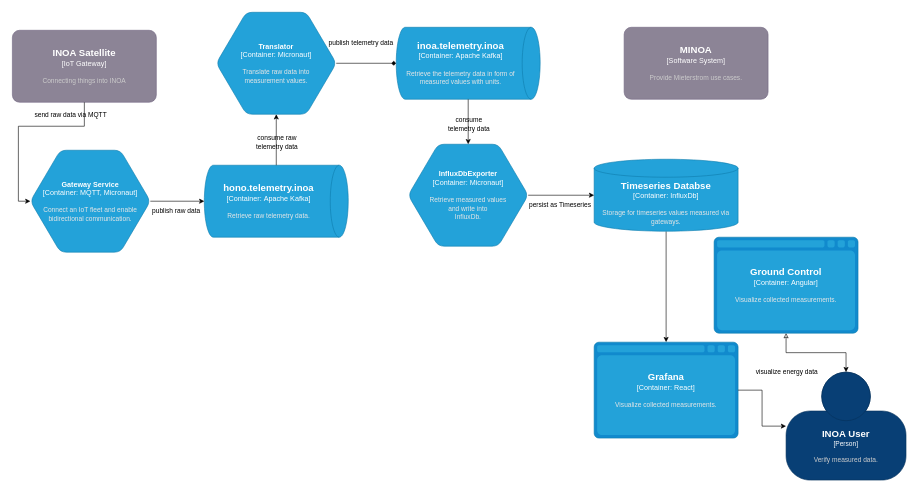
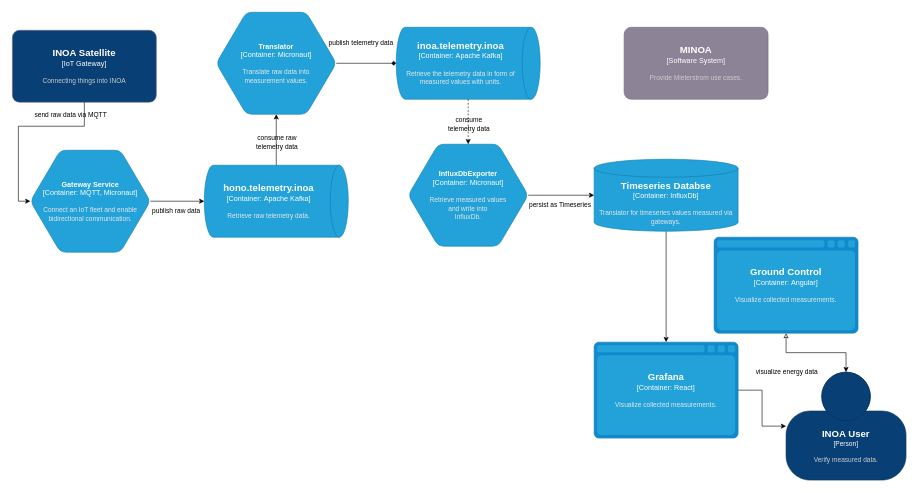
- <mxCell id="2" value="&lt;font style=&quot;font-size: 16px&quot;&gt;&lt;b&gt;INOA Satellite&lt;/b&gt;&lt;/font&gt;&lt;div&gt;[IoT Gateway]&lt;/div&gt;&lt;br&gt;&lt;div&gt;&lt;font style=&quot;font-size: 11px&quot;&gt;&lt;font color=&quot;#cccccc&quot;&gt;Connecting things into INOA&lt;/font&gt;&lt;/div&gt;" style="rounded=1;whiteSpace=wrap;html=1;labelBackgroundColor=none;fillColor=#8C8496;fontColor=#ffffff;align=center;arcSize=10;strokeColor=#736782;metaEdit=1;resizable=0;points=[[0.25,0,0],[0.5,0,0],[0.75,0,0],[1,0.25,0],[1,0.5,0],[1,0.75,0],[0.75,1,0],[0.5,1,0],[0.25,1,0],[0,0.75,0],[0,0.5,0],[0,0.25,0]];" parent="1" vertex="1"><mxGeometry x="20" y="50" width="240" height="120" as="geometry" /></mxCell>
+ <mxCell id="2" value="&lt;font style=&quot;font-size: 16px&quot;&gt;&lt;b&gt;INOA Satellite&lt;/b&gt;&lt;/font&gt;&lt;div&gt;[IoT Gateway]&lt;/div&gt;&lt;br&gt;&lt;div&gt;&lt;font style=&quot;font-size: 11px&quot;&gt;&lt;font color=&quot;#cccccc&quot;&gt;Connecting things into INOA&lt;/font&gt;&lt;/div&gt;" style="rounded=1;whiteSpace=wrap;html=1;labelBackgroundColor=none;fillColor=#083f75;fontColor=#ffffff;align=center;arcSize=10;strokeColor=#736782;metaEdit=1;resizable=0;points=[[0.25,0,0],[0.5,0,0],[0.75,0,0],[1,0.25,0],[1,0.5,0],[1,0.75,0],[0.75,1,0],[0.5,1,0],[0.25,1,0],[0,0.75,0],[0,0.5,0],[0,0.25,0]];" parent="1" vertex="1"><mxGeometry x="20" y="50" width="240" height="120" as="geometry" /></mxCell>
- <mxCell id="21" style="edgeStyle=orthogonalEdgeStyle;rounded=0;orthogonalLoop=1;jettySize=auto;html=1;entryX=0.5;entryY=0;entryDx=0;entryDy=0;entryPerimeter=0;exitX=1;exitY=0.5;exitDx=0;exitDy=0;exitPerimeter=0;" parent="1" source="17" target="20" edge="1"><mxGeometry relative="1" as="geometry"><mxPoint x="920" y="370" as="sourcePoint" /></mxGeometry></mxCell>
+ <mxCell id="21" style="edgeStyle=orthogonalEdgeStyle;rounded=0;orthogonalLoop=1;jettySize=auto;html=1;entryX=0.5;entryY=0;entryDx=0;entryDy=0;entryPerimeter=0;exitX=1;exitY=0.5;exitDx=0;exitDy=0;exitPerimeter=0;dashed=1;" parent="1" source="17" target="20" edge="1"><mxGeometry relative="1" as="geometry"><mxPoint x="920" y="370" as="sourcePoint" /></mxGeometry></mxCell>
- <mxCell id="4" value="&lt;font style=&quot;font-size: 16px&quot;&gt;&lt;b&gt;Timeseries Databse&lt;/b&gt;&lt;/font&gt;&lt;div&gt;[Container:&amp;nbsp;InfluxDb]&lt;/div&gt;&lt;br&gt;&lt;div&gt;&lt;font style=&quot;font-size: 11px&quot;&gt;&lt;font color=&quot;#E6E6E6&quot;&gt;Storage for timeseries values measured via gateways.&lt;/font&gt;&lt;/div&gt;" style="shape=cylinder3;size=15;whiteSpace=wrap;html=1;boundedLbl=1;rounded=0;labelBackgroundColor=none;fillColor=#23A2D9;fontSize=12;fontColor=#ffffff;align=center;strokeColor=#0E7DAD;metaEdit=1;points=[[0.5,0,0],[1,0.25,0],[1,0.5,0],[1,0.75,0],[0.5,1,0],[0,0.75,0],[0,0.5,0],[0,0.25,0]];resizable=0;" parent="1" vertex="1"><mxGeometry x="990" y="265" width="240" height="120" as="geometry" /></mxCell>
+ <mxCell id="4" value="&lt;font style=&quot;font-size: 16px&quot;&gt;&lt;b&gt;Timeseries Databse&lt;/b&gt;&lt;/font&gt;&lt;div&gt;[Container:&amp;nbsp;InfluxDb]&lt;/div&gt;&lt;br&gt;&lt;div&gt;&lt;font style=&quot;font-size: 11px&quot;&gt;&lt;font color=&quot;#E6E6E6&quot;&gt;Translator for timeseries values measured via gateways.&lt;/font&gt;&lt;/div&gt;" style="shape=cylinder3;size=15;whiteSpace=wrap;html=1;boundedLbl=1;rounded=0;labelBackgroundColor=none;fillColor=#23A2D9;fontSize=12;fontColor=#ffffff;align=center;strokeColor=#0E7DAD;metaEdit=1;points=[[0.5,0,0],[1,0.25,0],[1,0.5,0],[1,0.75,0],[0.5,1,0],[0,0.75,0],[0,0.5,0],[0,0.25,0]];resizable=0;" parent="1" vertex="1"><mxGeometry x="990" y="265" width="240" height="120" as="geometry" /></mxCell>
